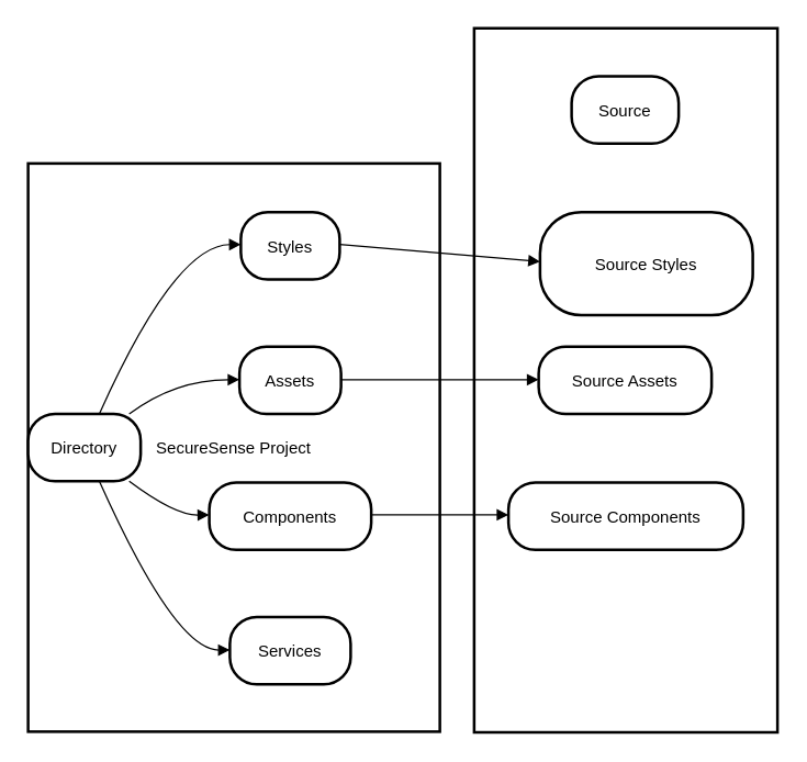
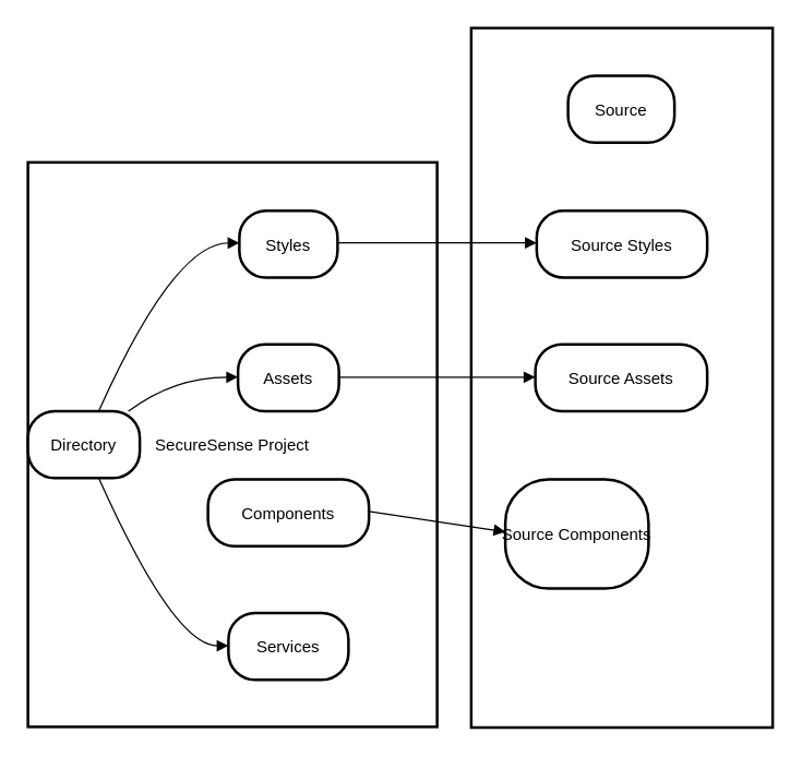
- <mxCell id="10" value="Source Styles" style="rounded=1;arcSize=40;strokeWidth=2" parent="1" vertex="1"><mxGeometry x="393" y="154" width="155" height="75" as="geometry" /></mxCell>
+ <mxCell id="10" value="Source Styles" style="rounded=1;arcSize=40;strokeWidth=2" parent="1" vertex="1"><mxGeometry x="393" y="154" width="125" height="49" as="geometry" /></mxCell>
- <mxCell id="15" value="" style="curved=1;startArrow=none;endArrow=block;exitX=0.89;exitY=0.99;entryX=0;entryY=0.48;" parent="1" source="4" target="7" edge="1"><mxGeometry relative="1" as="geometry"><Array as="points"><mxPoint x="127" y="375" /></Array></mxGeometry></mxCell>
- <mxCell id="12" value="Source Components" style="rounded=1;arcSize=40;strokeWidth=2" parent="1" vertex="1"><mxGeometry x="370" y="351" width="171" height="49" as="geometry" /></mxCell>
+ <mxCell id="12" value="Source Components" style="rounded=1;arcSize=40;strokeWidth=2" parent="1" vertex="1"><mxGeometry x="370" y="351" width="105" height="80" as="geometry" /></mxCell>
